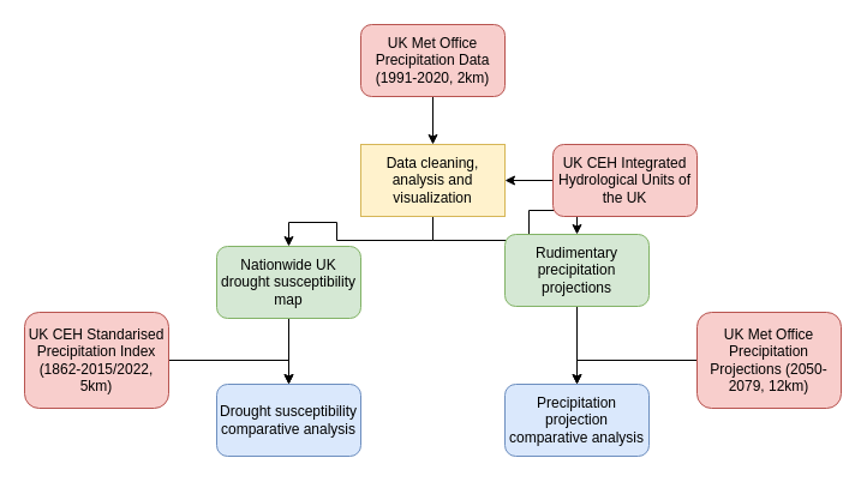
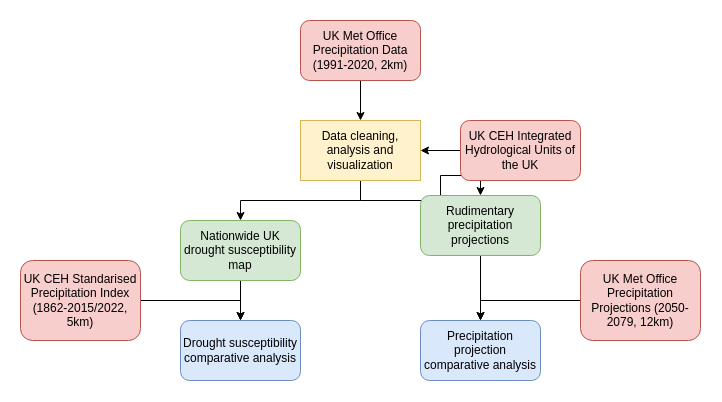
- <mxCell id="12" value="Nationwide UK drought susceptibility map" style="rounded=1;whiteSpace=wrap;html=1;fillColor=#d5e8d4;strokeColor=#82b366;" vertex="1" parent="1"><mxGeometry x="180" y="205" width="120" height="60" as="geometry" /></mxCell>
+ <mxCell id="12" value="Nationwide UK drought susceptibility map" style="rounded=1;whiteSpace=wrap;html=1;fillColor=#d5e8d4;strokeColor=#82b366;" vertex="1" parent="1"><mxGeometry x="180" y="220" width="120" height="60" as="geometry" /></mxCell>
